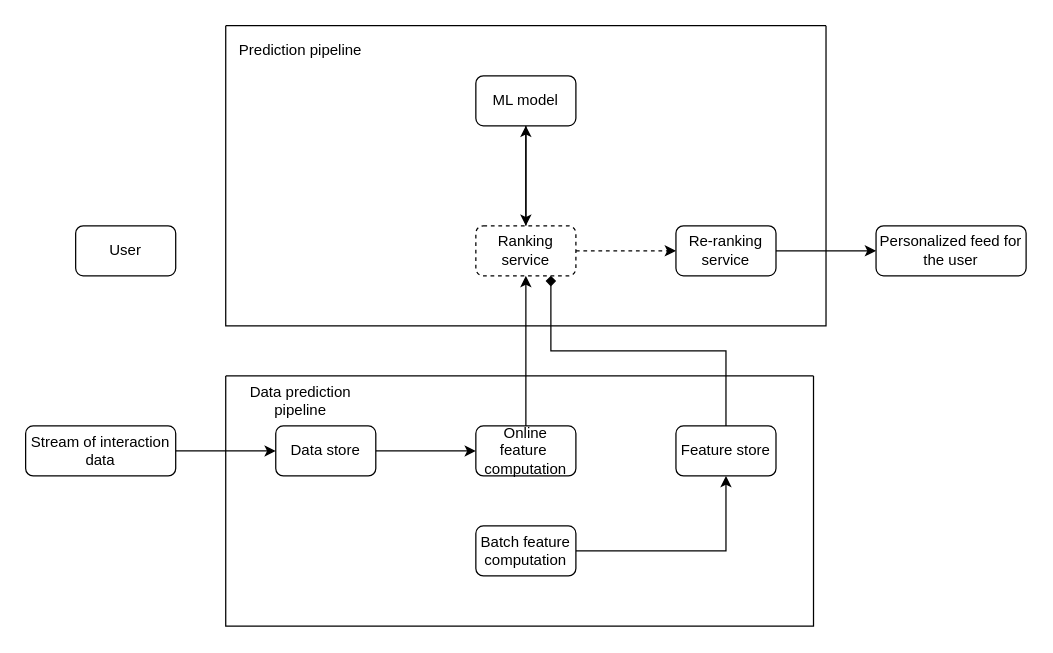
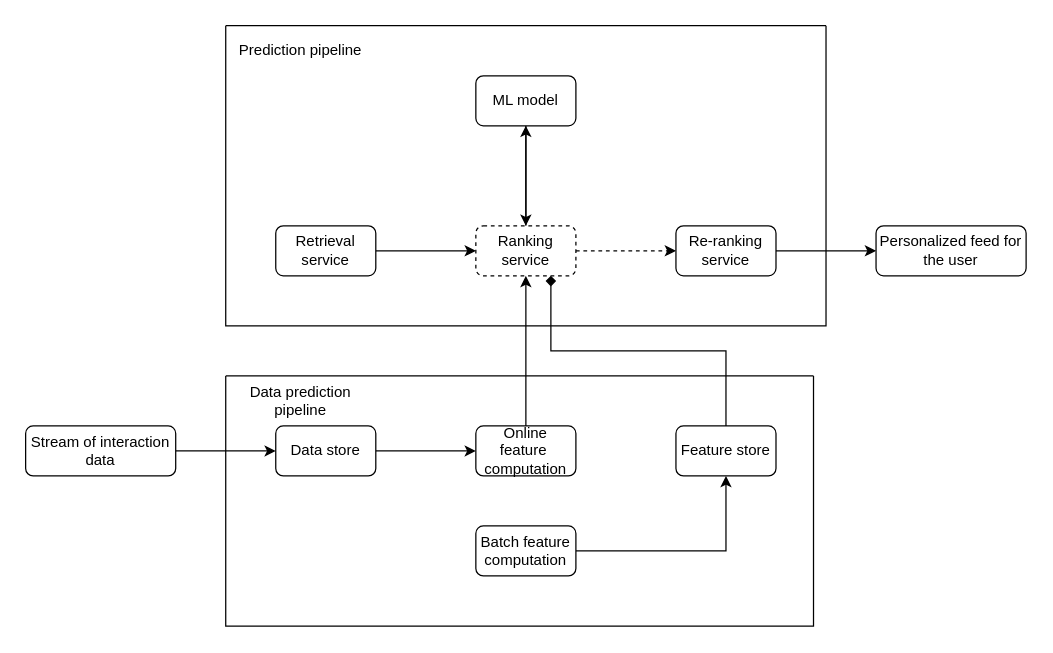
- <mxCell id="12" value="User" style="rounded=1;whiteSpace=wrap;html=1;" parent="1" vertex="1"><mxGeometry x="60" y="180" width="80" height="40" as="geometry" /></mxCell>
+ <mxCell id="4" value="Retrieval service" style="rounded=1;whiteSpace=wrap;html=1;" parent="2" vertex="1"><mxGeometry x="40" y="160" width="80" height="40" as="geometry" /></mxCell>
+ <mxCell id="3" style="edgeStyle=orthogonalEdgeStyle;rounded=0;orthogonalLoop=1;jettySize=auto;html=1;exitX=1;exitY=0.5;exitDx=0;exitDy=0;entryX=0;entryY=0.5;entryDx=0;entryDy=0;" parent="2" source="4" target="7" edge="1"><mxGeometry relative="1" as="geometry" /></mxCell>
